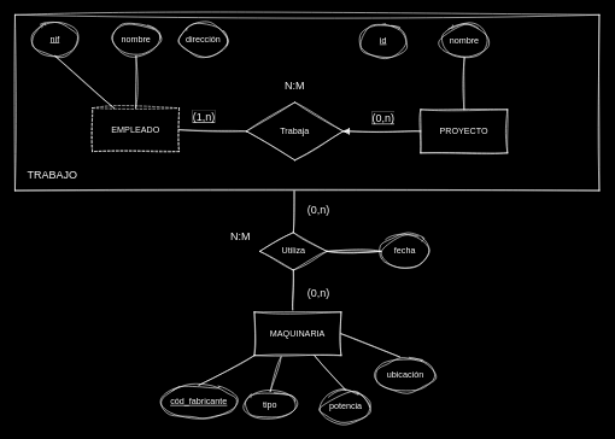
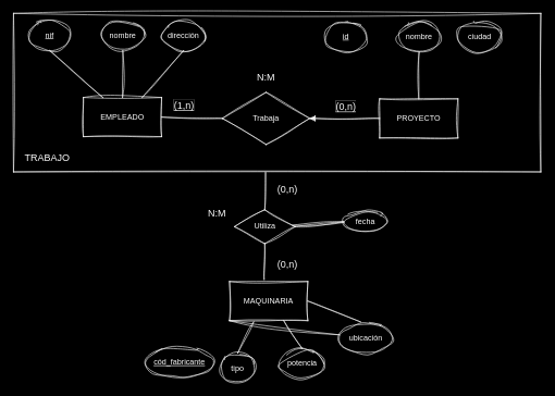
+ <mxCell id="13" value="ciudad" style="ellipse;whiteSpace=wrap;html=1;rounded=0;sketch=1;jiggle=2;curveFitting=1;strokeColor=#FFFFFF;align=center;verticalAlign=middle;fontFamily=Helvetica;fontSize=12;fontColor=#FFFFFF;fillColor=none;" vertex="1" parent="1"><mxGeometry x="701" y="33" width="67" height="46" as="geometry" /></mxCell>
+ <mxCell id="10" value="" style="endArrow=none;html=1;rounded=0;sketch=1;hachureGap=4;jiggle=2;curveFitting=1;fontFamily=Helvetica;fontSource=https%3A%2F%2Ffonts.googleapis.com%2Fcss%3Ffamily%3DArchitects%2BDaughter;fontSize=12;fontColor=#FFFFFF;fillColor=none;strokeColor=#FFFFFF;entryX=0.5;entryY=1;entryDx=0;entryDy=0;exitX=0.75;exitY=0;exitDx=0;exitDy=0;" edge="1" parent="1" source="2" target="6"><mxGeometry width="50" height="50" relative="1" as="geometry"><mxPoint x="336" y="177" as="sourcePoint" /><mxPoint x="255" y="105" as="targetPoint" /></mxGeometry></mxCell>
- <mxCell id="2" value="EMPLEADO" style="rounded=0;whiteSpace=wrap;html=1;strokeColor=#FFFFFF;fontColor=#FFFFFF;fillColor=none;sketch=1;curveFitting=1;jiggle=2;dashed=1;" vertex="1" parent="1"><mxGeometry x="127" y="149" width="120" height="60" as="geometry" /></mxCell>
+ <mxCell id="2" value="EMPLEADO" style="rounded=0;whiteSpace=wrap;html=1;strokeColor=#FFFFFF;fontColor=#FFFFFF;fillColor=none;sketch=1;curveFitting=1;jiggle=2;" vertex="1" parent="1"><mxGeometry x="127" y="149" width="120" height="60" as="geometry" /></mxCell>
- <mxCell id="28" value="fecha" style="ellipse;whiteSpace=wrap;html=1;rounded=0;sketch=1;jiggle=2;curveFitting=1;strokeColor=#FFFFFF;align=center;verticalAlign=middle;fontFamily=Helvetica;fontSize=12;fontColor=#FFFFFF;fillColor=none;" vertex="1" parent="1"><mxGeometry x="526" y="324" width="67" height="46" as="geometry" /></mxCell>
+ <mxCell id="28" value="fecha" style="ellipse;whiteSpace=wrap;html=1;rounded=0;sketch=1;jiggle=2;curveFitting=1;strokeColor=#FFFFFF;align=center;verticalAlign=middle;fontFamily=Helvetica;fontSize=12;fontColor=#FFFFFF;fillColor=none;" vertex="1" parent="1"><mxGeometry x="526" y="324" width="67" height="30" as="geometry" /></mxCell>
- <mxCell id="31" value="" style="endArrow=none;html=1;rounded=0;sketch=1;hachureGap=4;jiggle=2;curveFitting=1;fontFamily=Helvetica;fontSource=https%3A%2F%2Ffonts.googleapis.com%2Fcss%3Ffamily%3DArchitects%2BDaughter;fontSize=12;fontColor=#FFFFFF;fillColor=none;strokeColor=#FFFFFF;entryX=0.5;entryY=0;entryDx=0;entryDy=0;exitX=0;exitY=1;exitDx=0;exitDy=0;" edge="1" parent="1" target="30" source="3"><mxGeometry width="50" height="50" relative="1" as="geometry"><mxPoint x="489" y="506" as="sourcePoint" /><mxPoint x="744" y="687" as="targetPoint" /></mxGeometry></mxCell>
+ <mxCell id="31" value="" style="endArrow=none;html=1;rounded=0;sketch=1;hachureGap=4;jiggle=2;curveFitting=1;fontFamily=Helvetica;fontSource=https%3A%2F%2Ffonts.googleapis.com%2Fcss%3Ffamily%3DArchitects%2BDaughter;fontSize=12;fontColor=#FFFFFF;fillColor=none;strokeColor=#FFFFFF;exitX=0;exitY=1;exitDx=0;exitDy=0;" edge="1" parent="1" target="36" source="3"><mxGeometry width="50" height="50" relative="1" as="geometry"><mxPoint x="489" y="506" as="sourcePoint" /><mxPoint x="744" y="687" as="targetPoint" /></mxGeometry></mxCell>
- <mxCell id="32" value="tipo" style="ellipse;whiteSpace=wrap;html=1;rounded=0;sketch=1;jiggle=2;curveFitting=1;strokeColor=#FFFFFF;align=center;verticalAlign=middle;fontFamily=Helvetica;fontSize=12;fontColor=#FFFFFF;fillColor=none;" vertex="1" parent="1"><mxGeometry x="336" y="541" width="74" height="37" as="geometry" /></mxCell>
+ <mxCell id="32" value="tipo" style="ellipse;whiteSpace=wrap;html=1;rounded=0;sketch=1;jiggle=2;curveFitting=1;strokeColor=#FFFFFF;align=center;verticalAlign=middle;fontFamily=Helvetica;fontSize=12;fontColor=#FFFFFF;fillColor=none;" vertex="1" parent="1"><mxGeometry x="336" y="541" width="55" height="45" as="geometry" /></mxCell>
- <mxCell id="34" value="potencia" style="ellipse;whiteSpace=wrap;html=1;rounded=0;sketch=1;jiggle=2;curveFitting=1;strokeColor=#FFFFFF;align=center;verticalAlign=middle;fontFamily=Helvetica;fontSize=12;fontColor=#FFFFFF;fillColor=none;" vertex="1" parent="1"><mxGeometry x="444" y="539" width="67" height="46" as="geometry" /></mxCell>
+ <mxCell id="34" value="potencia" style="ellipse;whiteSpace=wrap;html=1;rounded=0;sketch=1;jiggle=2;curveFitting=1;strokeColor=#FFFFFF;align=center;verticalAlign=middle;fontFamily=Helvetica;fontSize=12;fontColor=#FFFFFF;fillColor=none;" vertex="1" parent="1"><mxGeometry x="429" y="534" width="67" height="46" as="geometry" /></mxCell>
